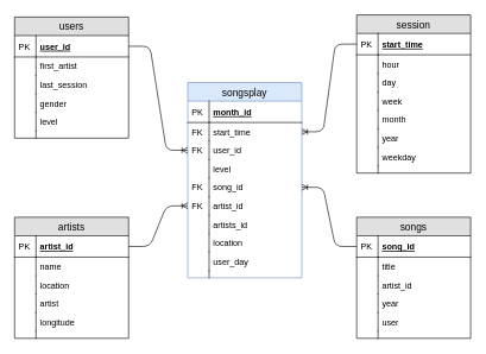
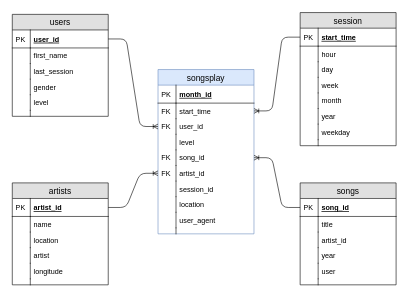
- <mxCell id="26" value="first_artist" style="shape=partialRectangle;top=0;left=0;right=0;bottom=0;align=left;verticalAlign=top;fillColor=none;spacingLeft=34;spacingRight=4;overflow=hidden;rotatable=0;points=[[0,0.5],[1,0.5]];portConstraint=eastwest;dropTarget=0;fontSize=12;" vertex="1" parent="23"><mxGeometry y="56" width="160" height="26" as="geometry" /></mxCell>
+ <mxCell id="26" value="first_name" style="shape=partialRectangle;top=0;left=0;right=0;bottom=0;align=left;verticalAlign=top;fillColor=none;spacingLeft=34;spacingRight=4;overflow=hidden;rotatable=0;points=[[0,0.5],[1,0.5]];portConstraint=eastwest;dropTarget=0;fontSize=12;" vertex="1" parent="23"><mxGeometry y="56" width="160" height="26" as="geometry" /></mxCell>
- <mxCell id="15" value="artists_id" style="shape=partialRectangle;top=0;left=0;right=0;bottom=0;align=left;verticalAlign=top;fillColor=none;spacingLeft=34;spacingRight=4;overflow=hidden;rotatable=0;points=[[0,0.5],[1,0.5]];portConstraint=eastwest;dropTarget=0;fontSize=12;" vertex="1" parent="2"><mxGeometry y="186" width="160" height="26" as="geometry" /></mxCell>
+ <mxCell id="15" value="session_id" style="shape=partialRectangle;top=0;left=0;right=0;bottom=0;align=left;verticalAlign=top;fillColor=none;spacingLeft=34;spacingRight=4;overflow=hidden;rotatable=0;points=[[0,0.5],[1,0.5]];portConstraint=eastwest;dropTarget=0;fontSize=12;" vertex="1" parent="2"><mxGeometry y="186" width="160" height="26" as="geometry" /></mxCell>
- <mxCell id="19" value="user_day" style="shape=partialRectangle;top=0;left=0;right=0;bottom=0;align=left;verticalAlign=top;fillColor=none;spacingLeft=34;spacingRight=4;overflow=hidden;rotatable=0;points=[[0,0.5],[1,0.5]];portConstraint=eastwest;dropTarget=0;fontSize=12;" vertex="1" parent="2"><mxGeometry y="238" width="160" height="26" as="geometry" /></mxCell>
+ <mxCell id="19" value="user_agent" style="shape=partialRectangle;top=0;left=0;right=0;bottom=0;align=left;verticalAlign=top;fillColor=none;spacingLeft=34;spacingRight=4;overflow=hidden;rotatable=0;points=[[0,0.5],[1,0.5]];portConstraint=eastwest;dropTarget=0;fontSize=12;" vertex="1" parent="2"><mxGeometry y="238" width="160" height="26" as="geometry" /></mxCell>
